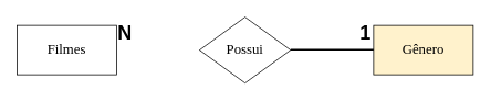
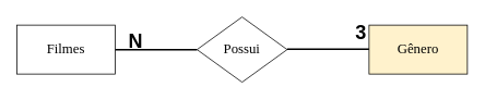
- <mxCell id="7" value="N" style="text;strokeColor=none;fillColor=none;html=1;fontSize=24;fontStyle=1;verticalAlign=middle;align=center;" parent="1" vertex="1"><mxGeometry x="140" y="30" width="20" height="20" as="geometry" /></mxCell>
+ <mxCell id="7" value="N" style="text;strokeColor=none;fillColor=none;html=1;fontSize=24;fontStyle=1;verticalAlign=middle;align=center;" parent="1" vertex="1"><mxGeometry x="155" y="40" width="20" height="20" as="geometry" /></mxCell>
- <mxCell id="8" value="1" style="text;strokeColor=none;fillColor=none;html=1;fontSize=24;fontStyle=1;verticalAlign=middle;align=center;" parent="1" vertex="1"><mxGeometry x="430" y="30" width="20" height="20" as="geometry" /></mxCell>
+ <mxCell id="8" value="3" style="text;strokeColor=none;fillColor=none;html=1;fontSize=24;fontStyle=1;verticalAlign=middle;align=center;" parent="1" vertex="1"><mxGeometry x="430" y="30" width="20" height="20" as="geometry" /></mxCell>
+ <mxCell id="2" style="rounded=0;orthogonalLoop=1;jettySize=auto;html=1;entryX=0;entryY=0.5;entryDx=0;entryDy=0;strokeWidth=2;endArrow=none;endFill=0;exitX=1;exitY=0.5;exitDx=0;exitDy=0;" parent="1" source="3" target="5" edge="1"><mxGeometry relative="1" as="geometry"><mxPoint x="160" y="70" as="sourcePoint" /></mxGeometry></mxCell>
